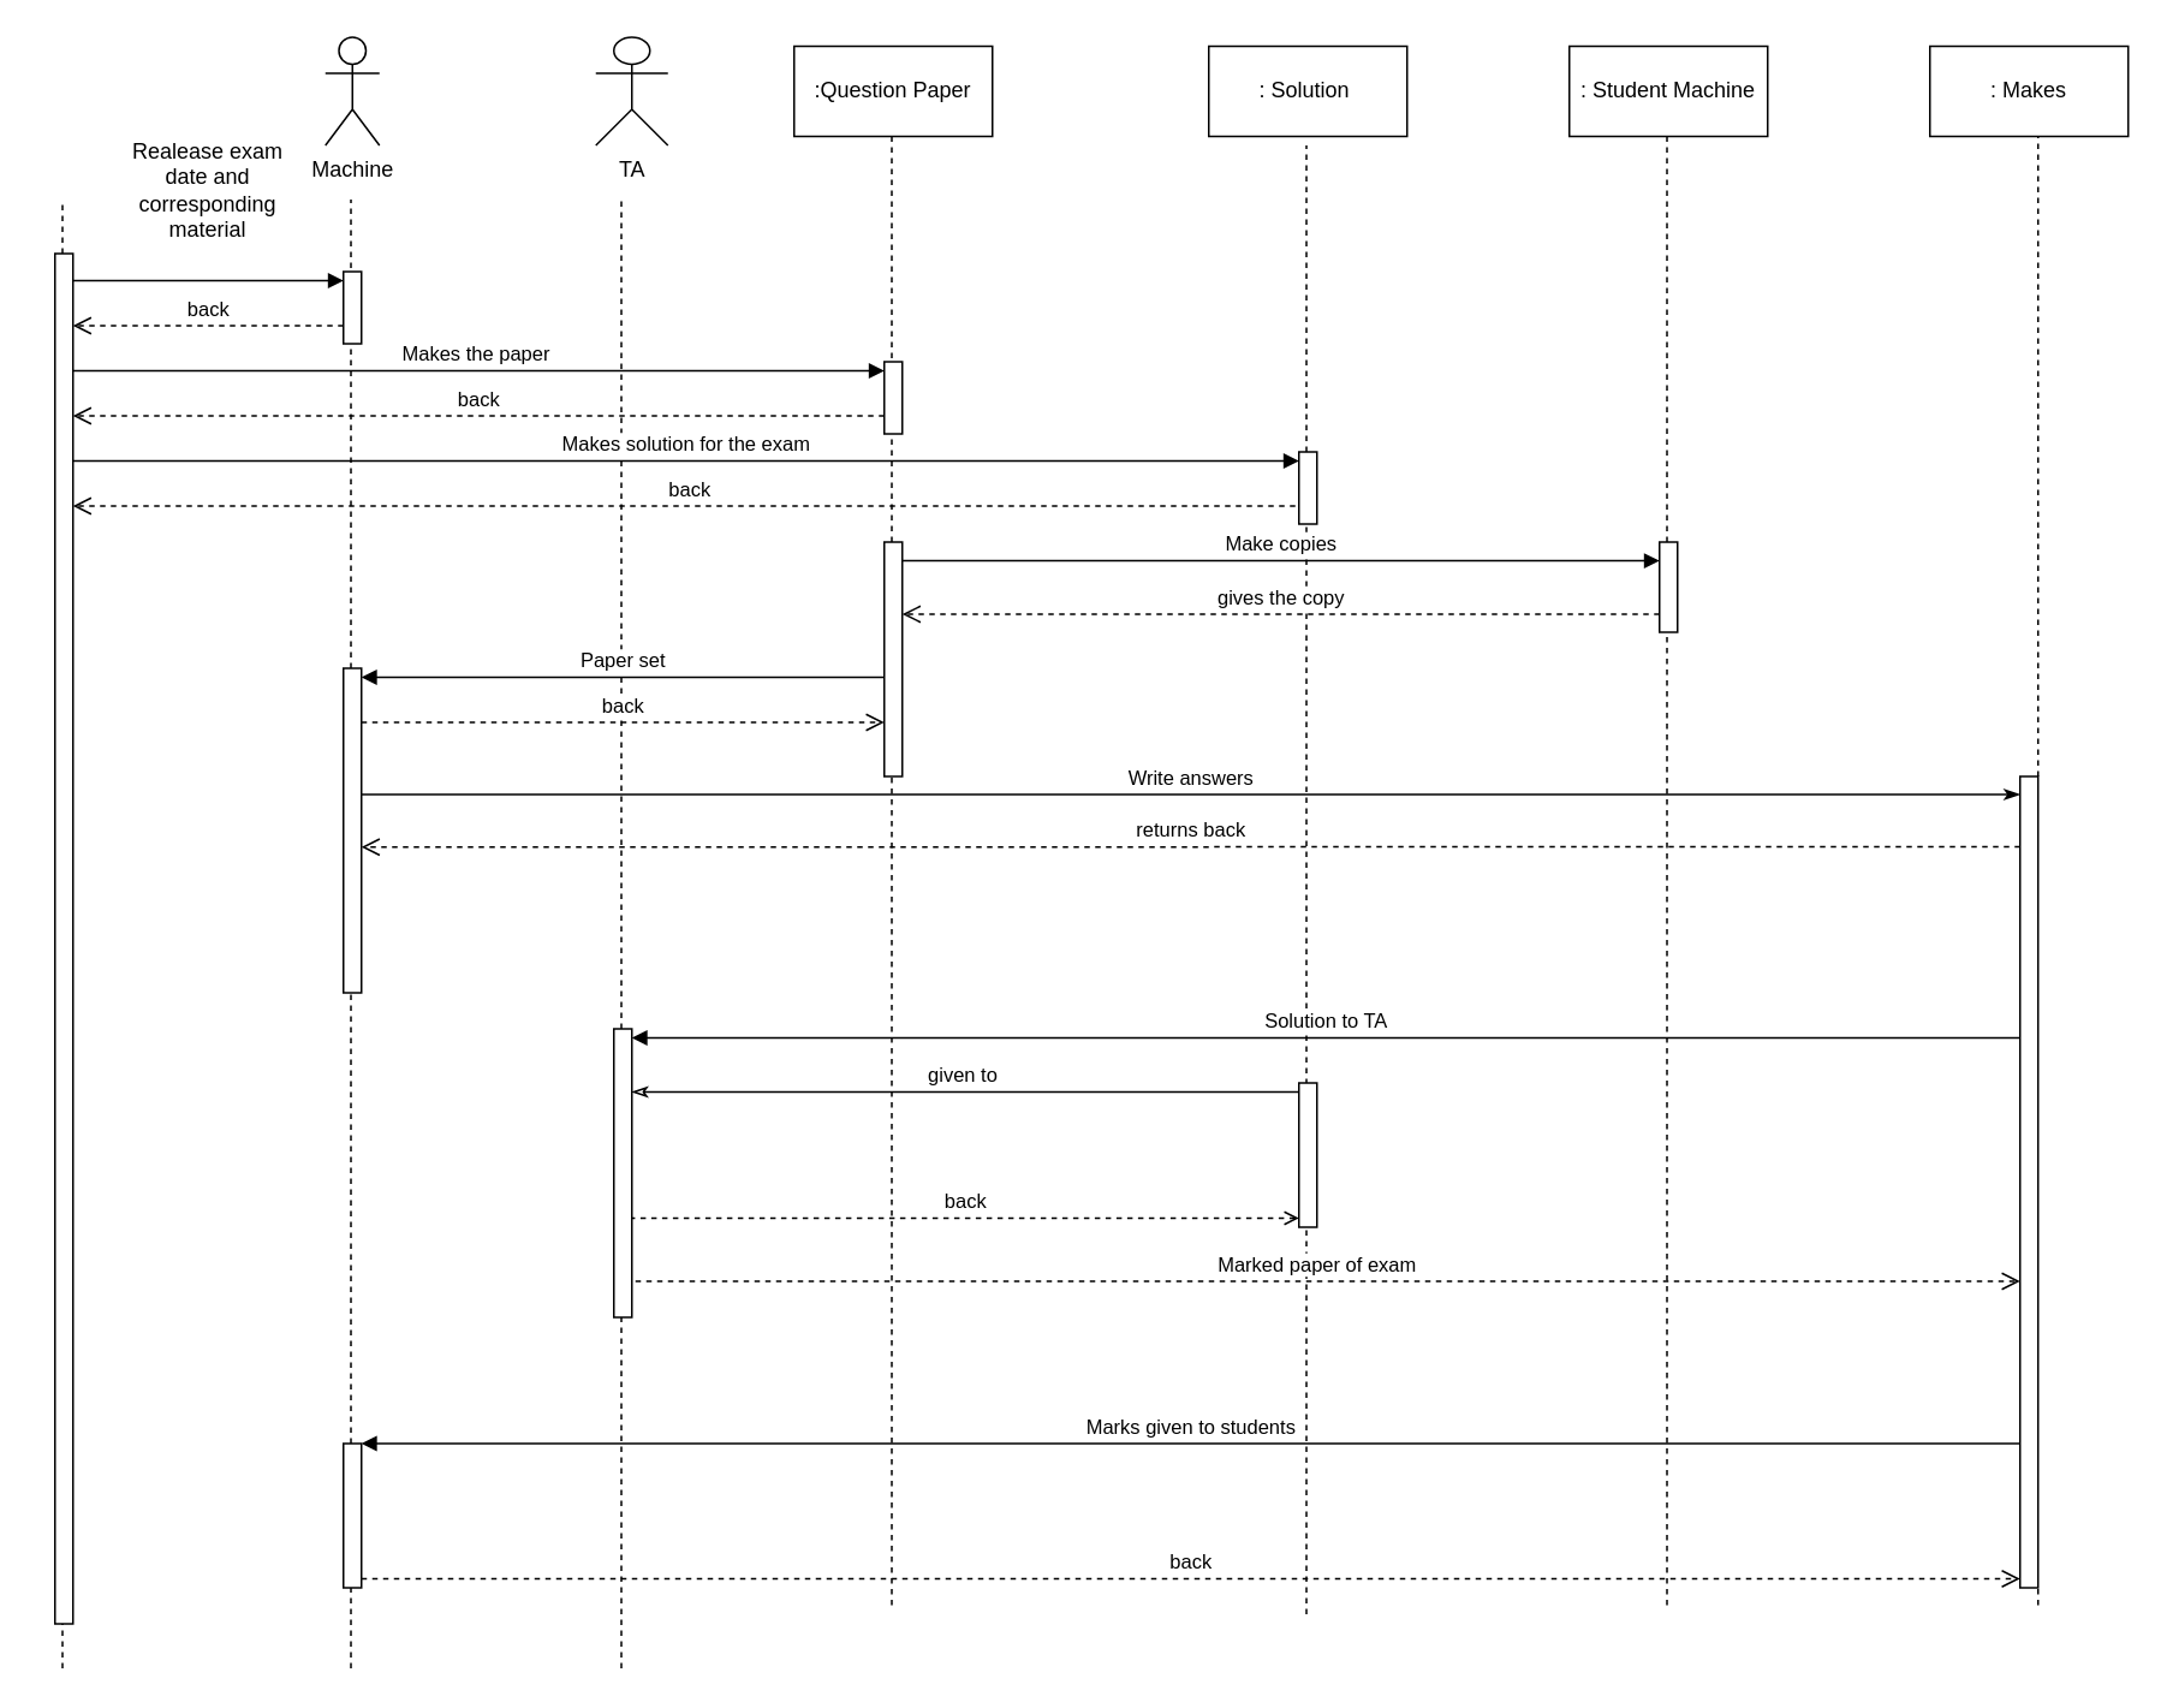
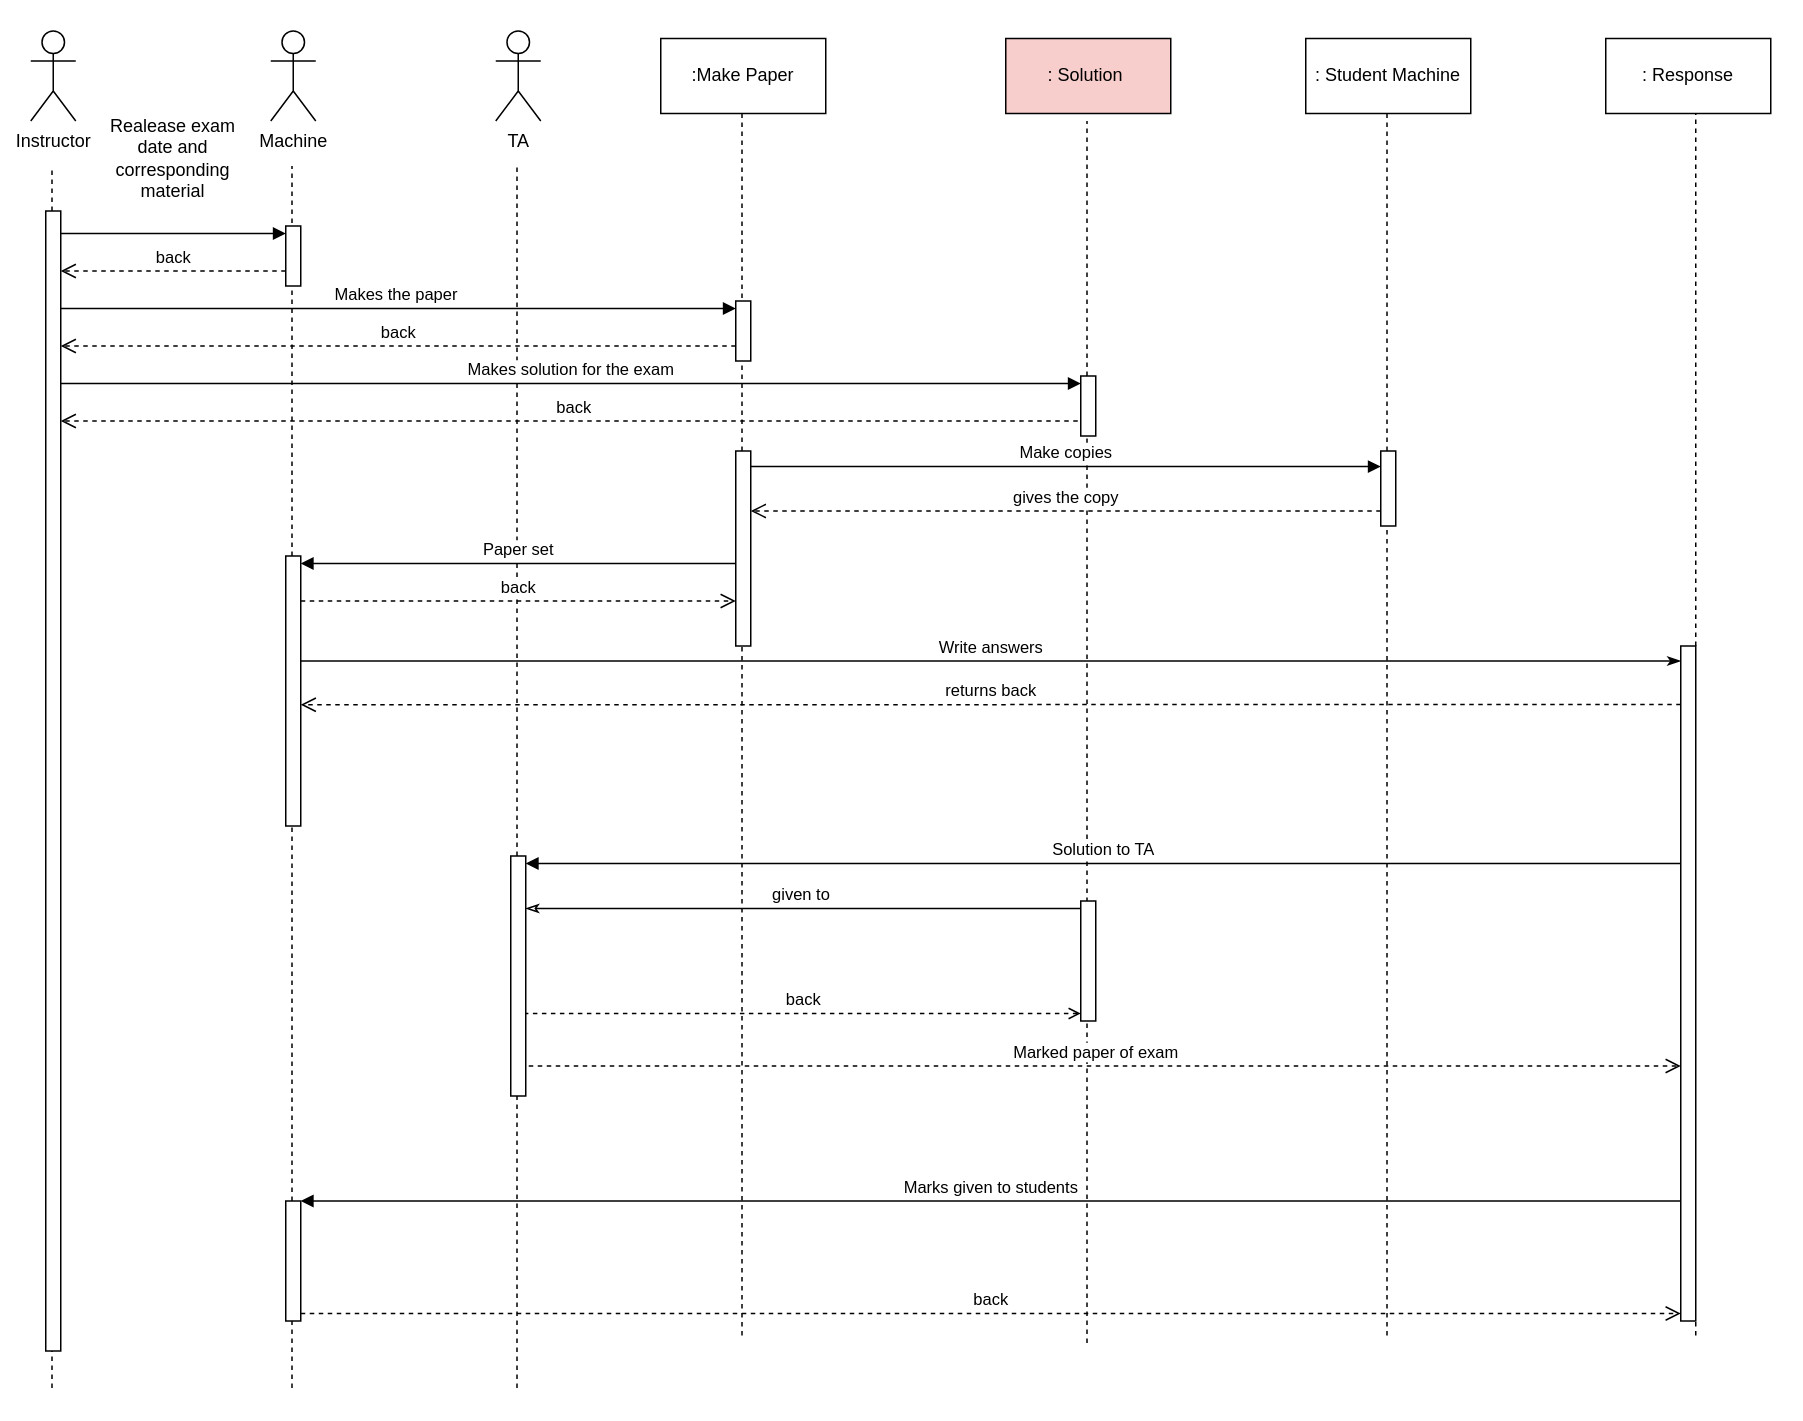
+ <mxCell id="2" value="Instructor" style="shape=umlActor;verticalLabelPosition=bottom;verticalAlign=top;html=1;" parent="1" vertex="1"><mxGeometry x="20" y="20" width="30" height="60" as="geometry" /></mxCell>
- <mxCell id="4" value="TA" style="shape=umlActor;verticalLabelPosition=bottom;verticalAlign=top;html=1;" parent="1" vertex="1"><mxGeometry x="330" y="20" width="40" height="60" as="geometry" /></mxCell>
+ <mxCell id="4" value="TA" style="shape=umlActor;verticalLabelPosition=bottom;verticalAlign=top;html=1;" parent="1" vertex="1"><mxGeometry x="330" y="20" width="30" height="60" as="geometry" /></mxCell>
- <mxCell id="5" value=":Question Paper" style="html=1;whiteSpace=wrap;" parent="1" vertex="1"><mxGeometry x="440" y="25" width="110" height="50" as="geometry" /></mxCell>
+ <mxCell id="5" value=":Make Paper" style="html=1;whiteSpace=wrap;" parent="1" vertex="1"><mxGeometry x="440" y="25" width="110" height="50" as="geometry" /></mxCell>
- <mxCell id="6" value=": Solution&amp;nbsp;" style="html=1;whiteSpace=wrap;" parent="1" vertex="1"><mxGeometry x="670" y="25" width="110" height="50" as="geometry" /></mxCell>
+ <mxCell id="6" value=": Solution&amp;nbsp;" style="html=1;whiteSpace=wrap;fillColor=#f8cecc;" parent="1" vertex="1"><mxGeometry x="670" y="25" width="110" height="50" as="geometry" /></mxCell>
- <mxCell id="7" value=": Makes" style="html=1;whiteSpace=wrap;" parent="1" vertex="1"><mxGeometry x="1070" y="25" width="110" height="50" as="geometry" /></mxCell>
+ <mxCell id="7" value=": Response" style="html=1;whiteSpace=wrap;" parent="1" vertex="1"><mxGeometry x="1070" y="25" width="110" height="50" as="geometry" /></mxCell>
